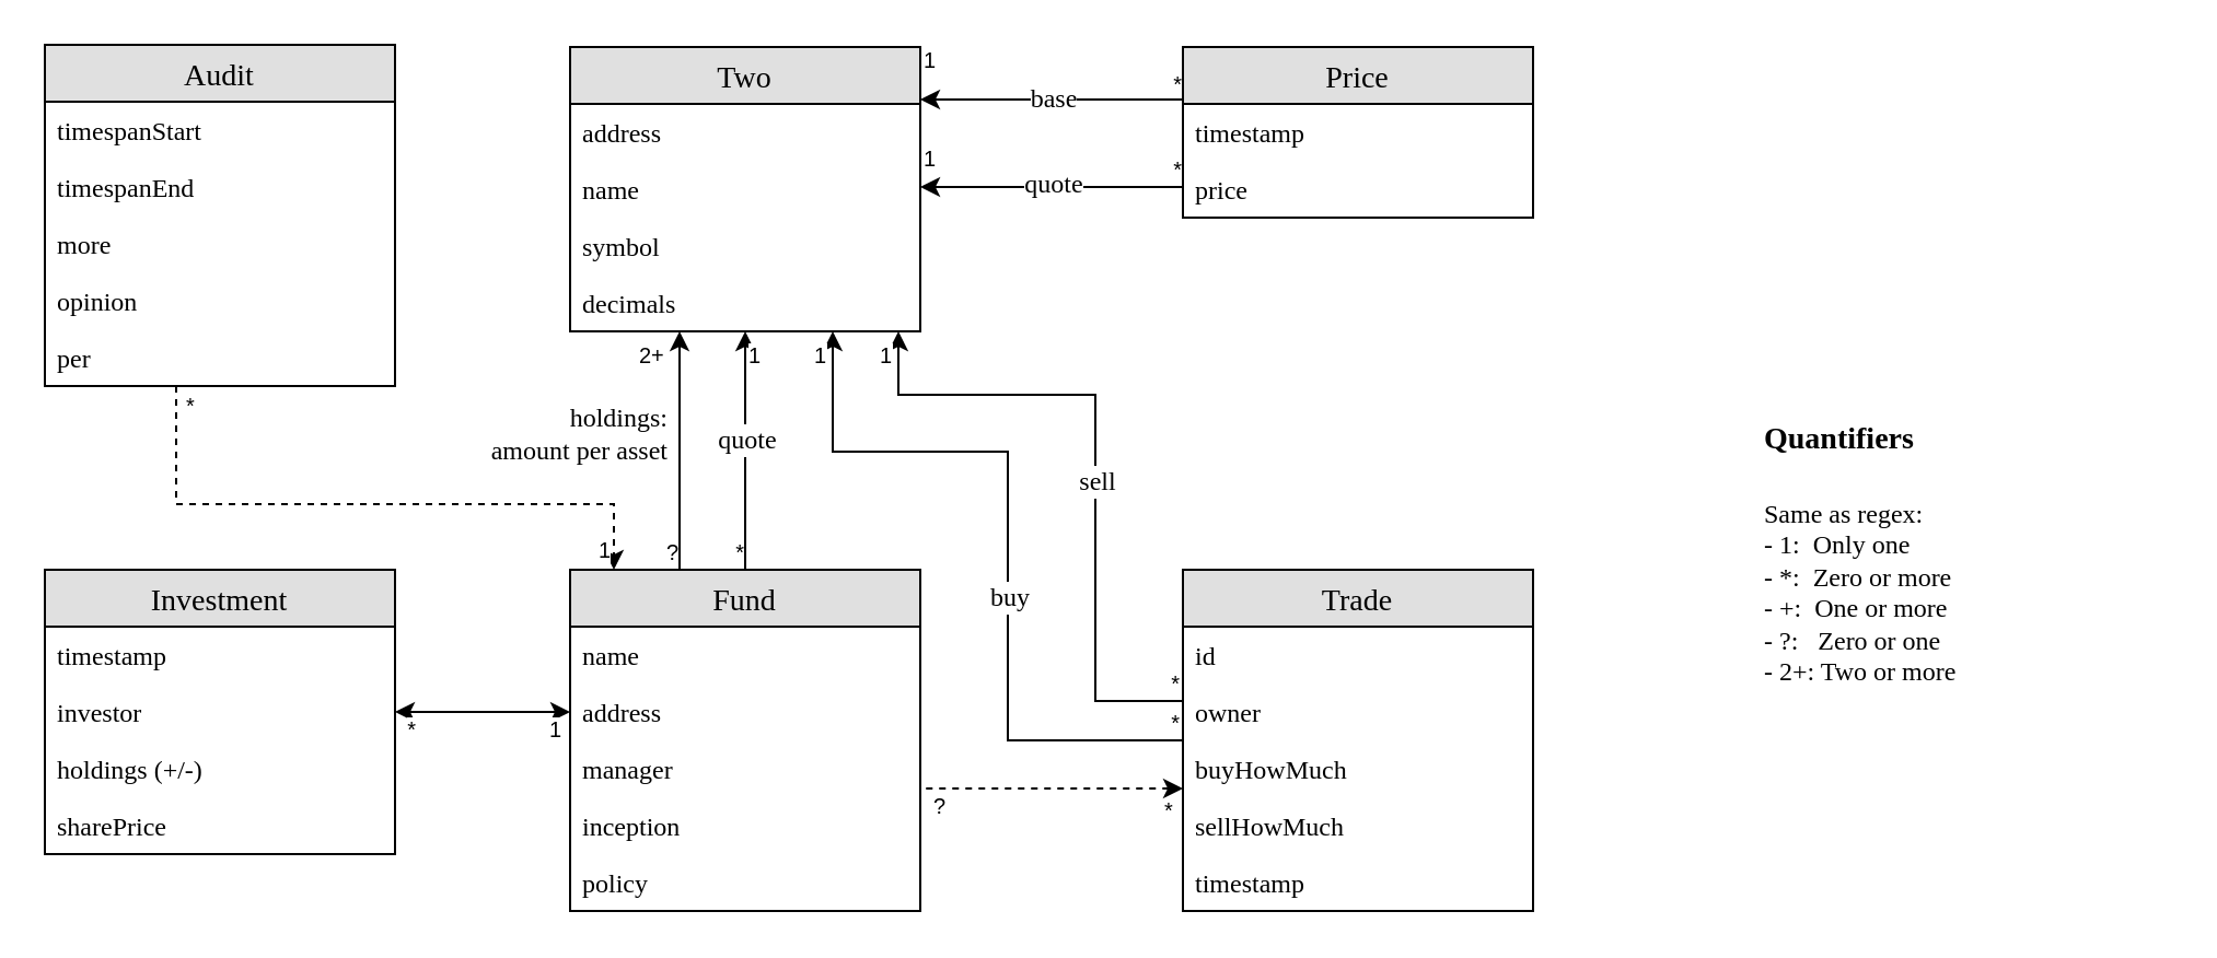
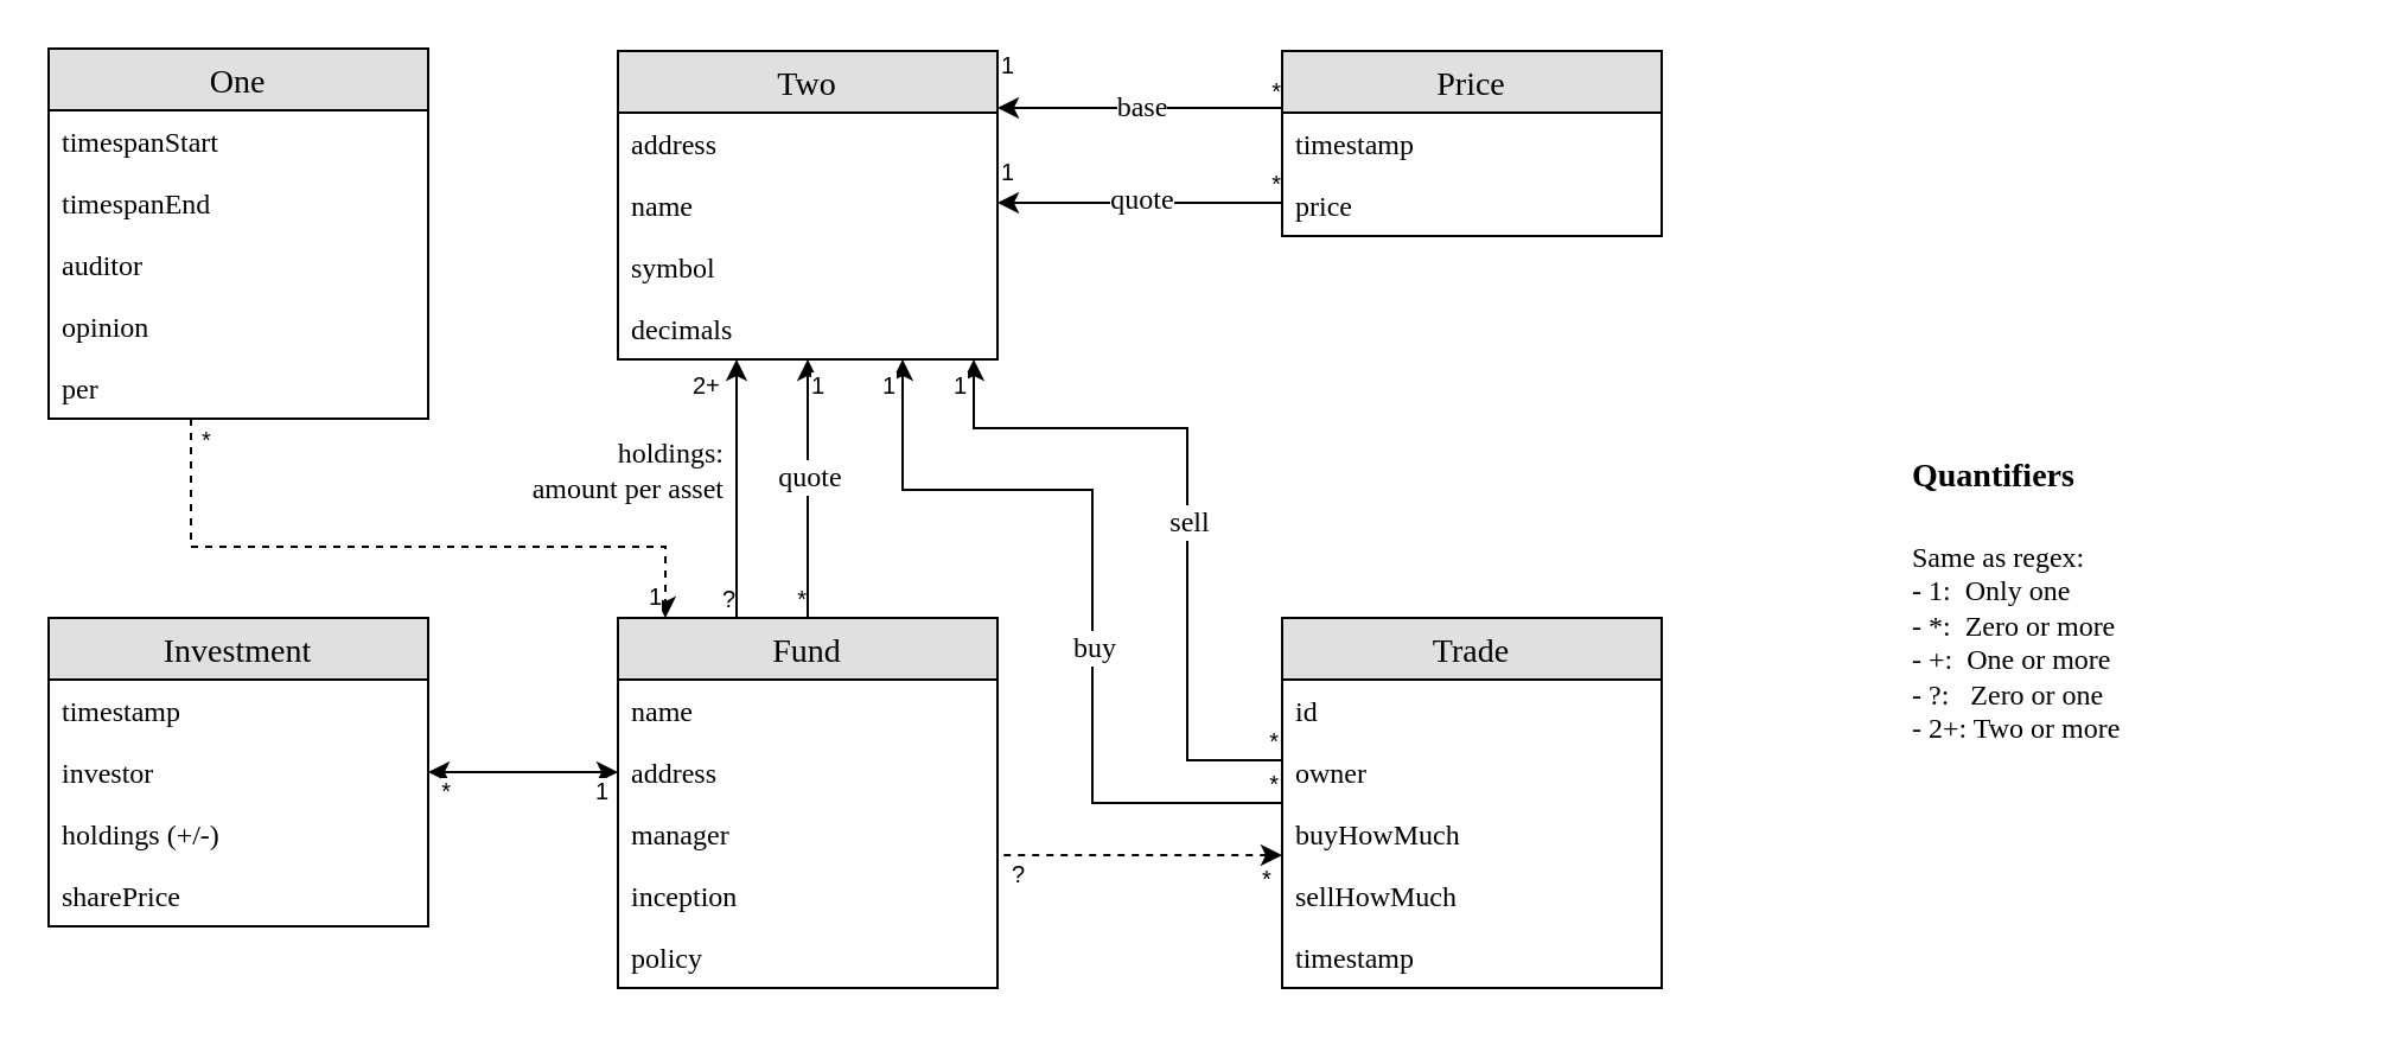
- <mxCell id="25" value="Audit" style="swimlane;fontStyle=0;childLayout=stackLayout;horizontal=1;startSize=26;fillColor=#e0e0e0;horizontalStack=0;resizeParent=1;resizeParentMax=0;resizeLast=0;collapsible=1;marginBottom=0;swimlaneFillColor=#ffffff;align=center;fontSize=14;fontFamily=Source Serif Pro;" vertex="1" parent="1"><mxGeometry x="20" y="20" width="160" height="156" as="geometry"><mxRectangle x="40" y="120" width="70" height="26" as="alternateBounds" /></mxGeometry></mxCell>
+ <mxCell id="25" value="One" style="swimlane;fontStyle=0;childLayout=stackLayout;horizontal=1;startSize=26;fillColor=#e0e0e0;horizontalStack=0;resizeParent=1;resizeParentMax=0;resizeLast=0;collapsible=1;marginBottom=0;swimlaneFillColor=#ffffff;align=center;fontSize=14;fontFamily=Source Serif Pro;" vertex="1" parent="1"><mxGeometry x="20" y="20" width="160" height="156" as="geometry"><mxRectangle x="40" y="120" width="70" height="26" as="alternateBounds" /></mxGeometry></mxCell>
- <mxCell id="28" value="more&#10;" style="text;strokeColor=none;fillColor=none;spacingLeft=4;spacingRight=4;overflow=hidden;rotatable=0;points=[[0,0.5],[1,0.5]];portConstraint=eastwest;fontSize=12;fontFamily=Source Serif Pro;" vertex="1" parent="25"><mxGeometry y="78" width="160" height="26" as="geometry" /></mxCell>
+ <mxCell id="28" value="auditor&#10;" style="text;strokeColor=none;fillColor=none;spacingLeft=4;spacingRight=4;overflow=hidden;rotatable=0;points=[[0,0.5],[1,0.5]];portConstraint=eastwest;fontSize=12;fontFamily=Source Serif Pro;" vertex="1" parent="25"><mxGeometry y="78" width="160" height="26" as="geometry" /></mxCell>
